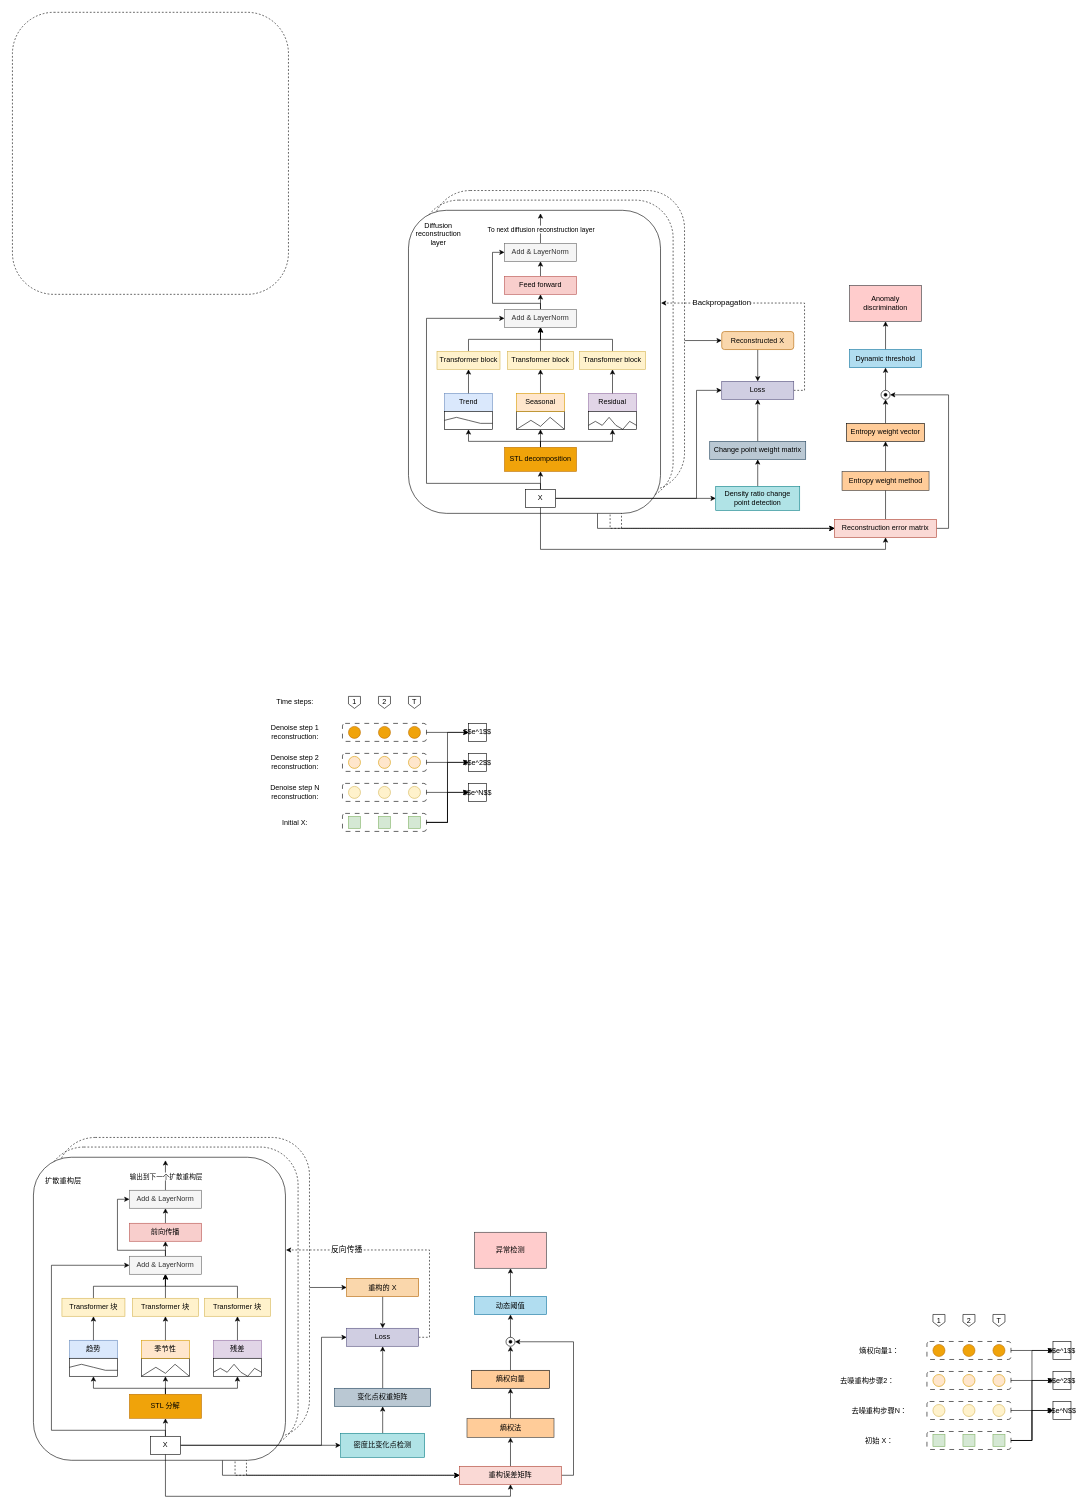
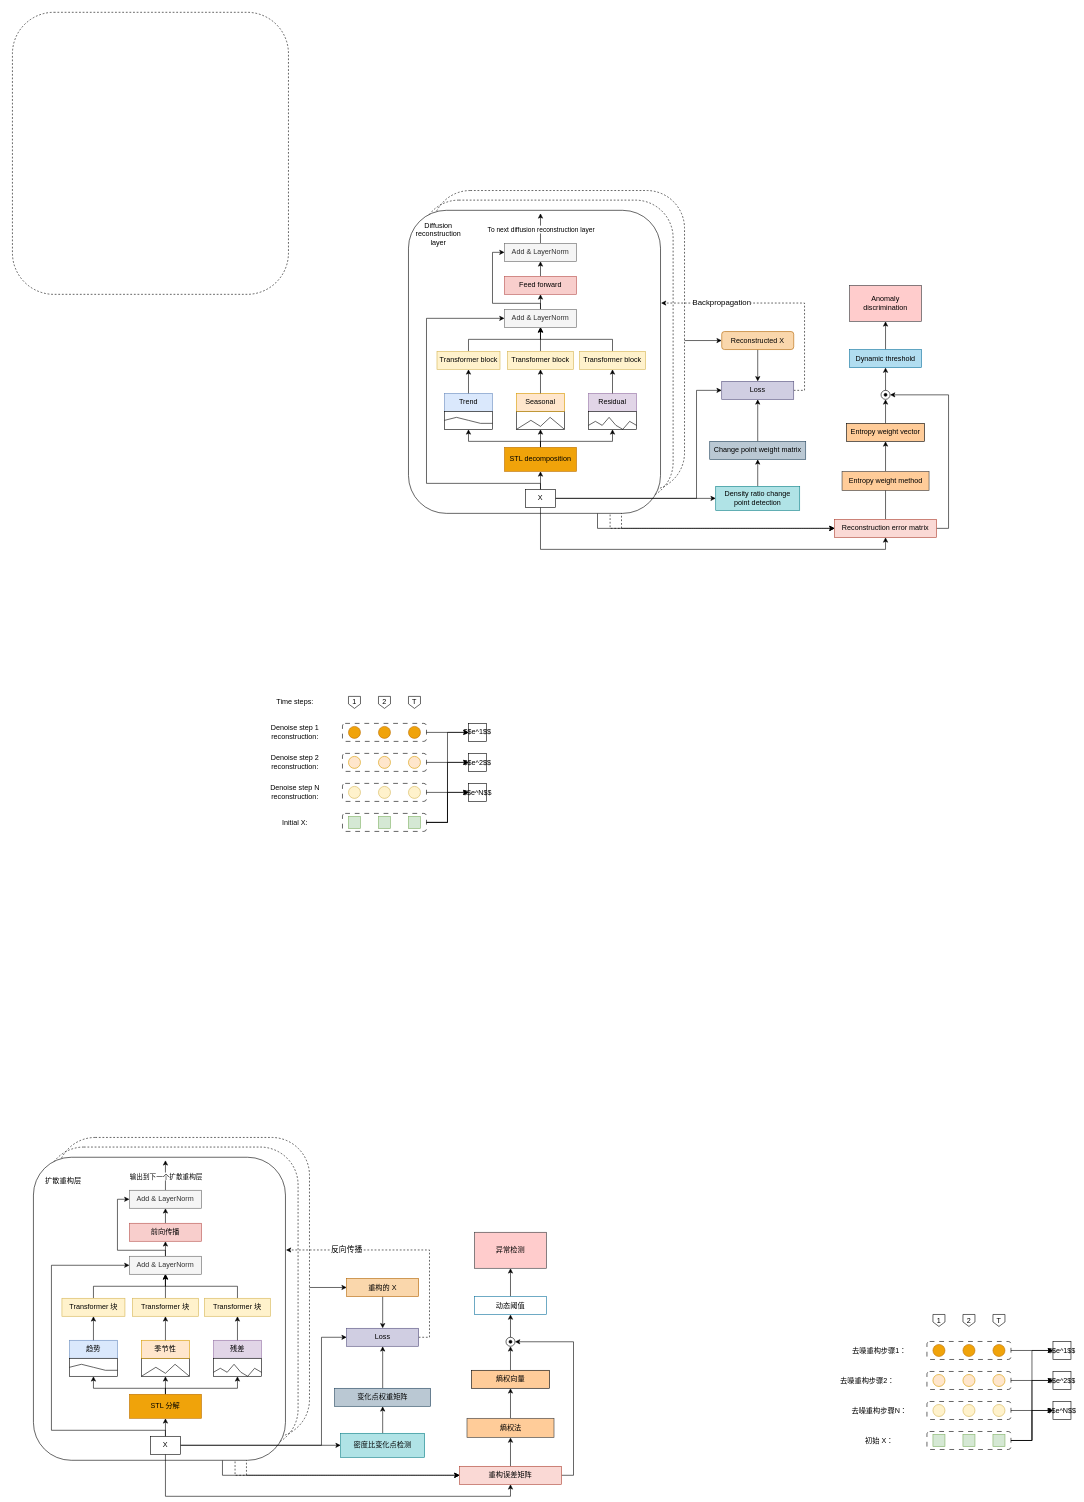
- <mxCell id="188" value="动态阈值" style="rounded=0;whiteSpace=wrap;html=1;fillColor=#b1ddf0;strokeColor=#10739e;" vertex="1" parent="1"><mxGeometry x="790" y="2160" width="120" height="30" as="geometry" /></mxCell>
+ <mxCell id="188" value="动态阈值" style="rounded=0;whiteSpace=wrap;html=1;fillColor=#ffffff;strokeColor=#10739e;" vertex="1" parent="1"><mxGeometry x="790" y="2160" width="120" height="30" as="geometry" /></mxCell>
- <mxCell id="208" value="熵权向量1：" style="text;html=1;align=center;verticalAlign=middle;whiteSpace=wrap;rounded=0;" vertex="1" parent="1"><mxGeometry x="1400" y="2235" width="130" height="30" as="geometry" /></mxCell>
+ <mxCell id="208" value="去噪重构步骤1：" style="text;html=1;align=center;verticalAlign=middle;whiteSpace=wrap;rounded=0;" vertex="1" parent="1"><mxGeometry x="1400" y="2235" width="130" height="30" as="geometry" /></mxCell>
